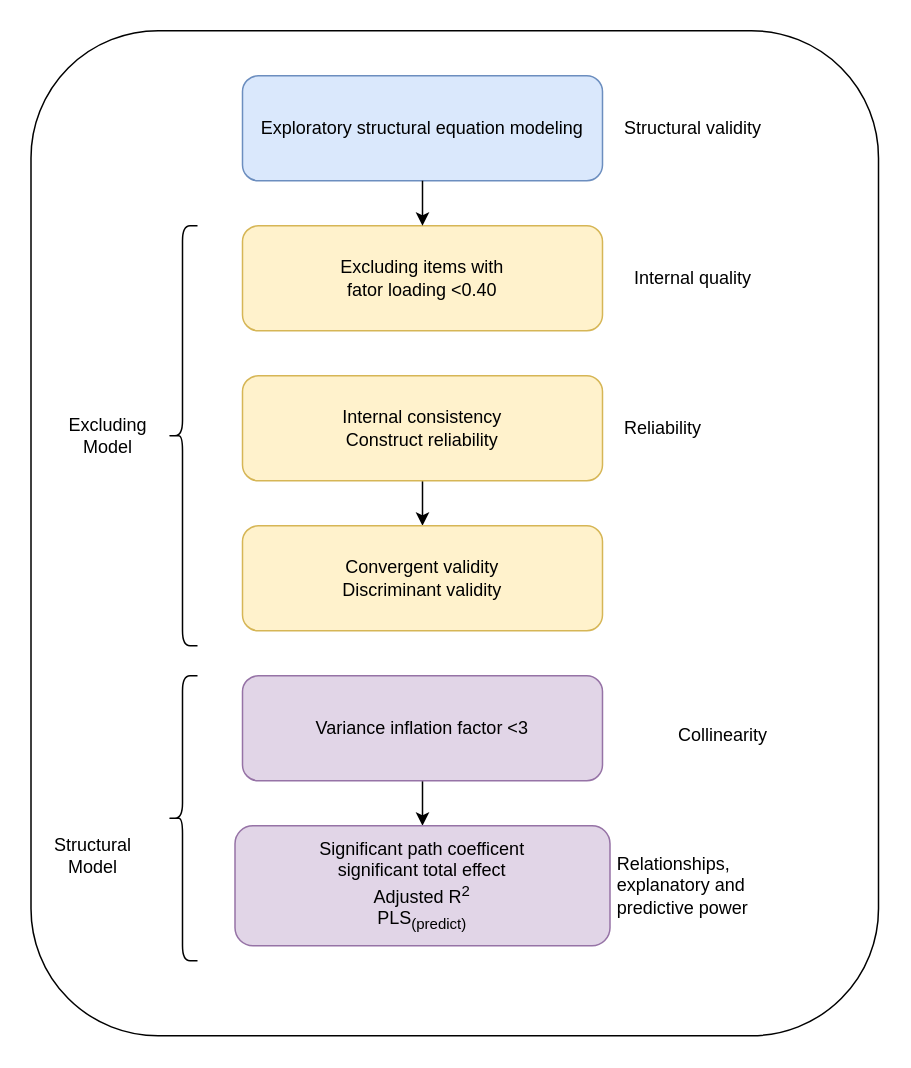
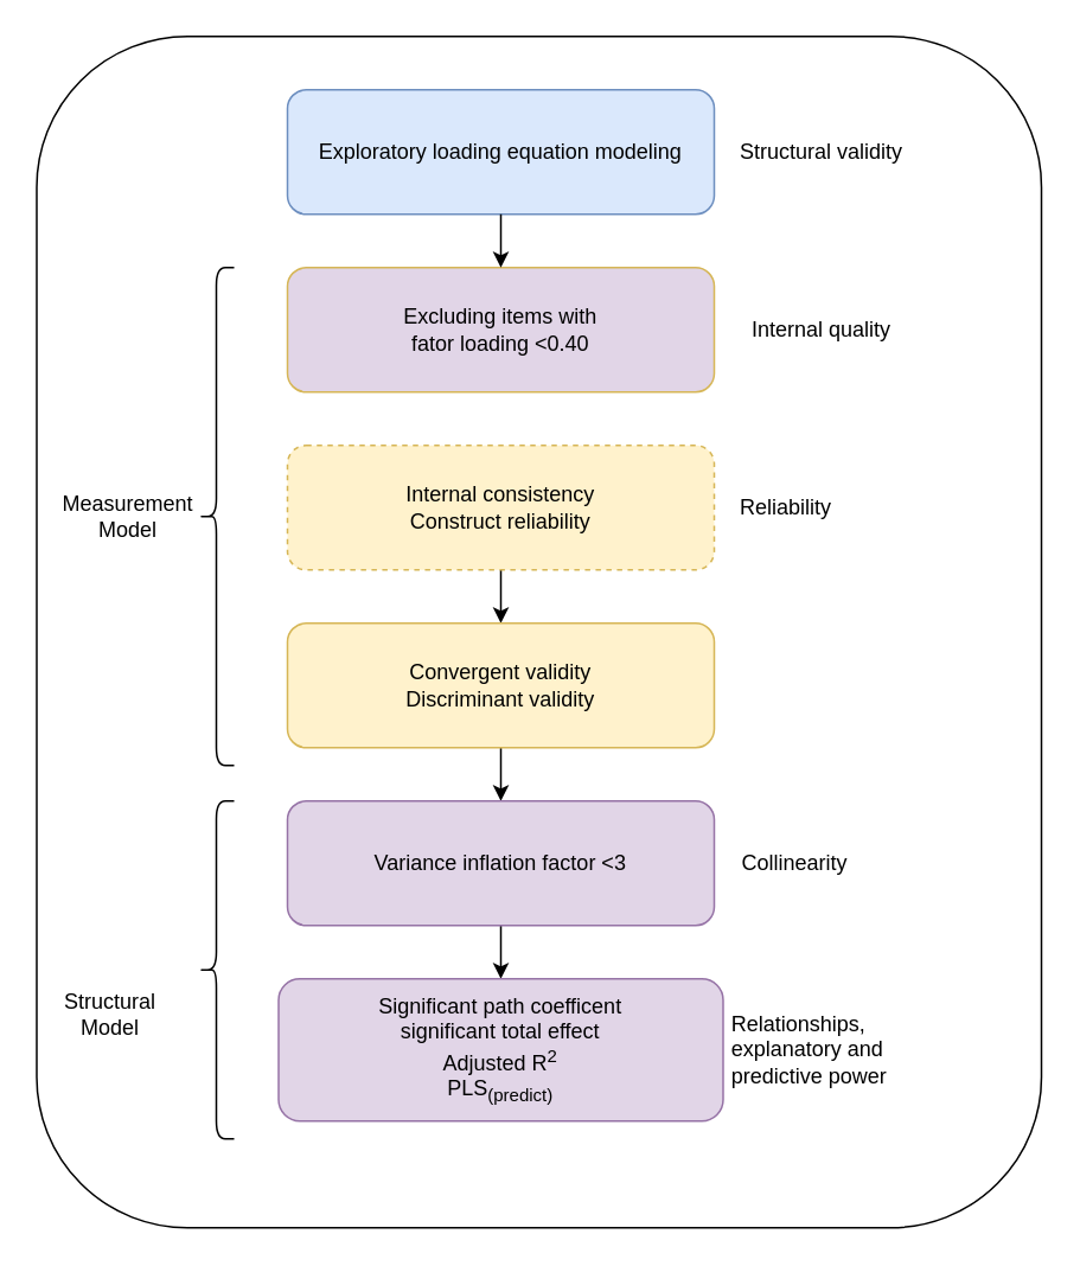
- <mxCell id="3" value="Exploratory structural equation modeling" style="rounded=1;whiteSpace=wrap;html=1;fillColor=#dae8fc;strokeColor=#6c8ebf;" vertex="1" parent="1"><mxGeometry x="161" y="50" width="240" height="70" as="geometry" /></mxCell>
+ <mxCell id="3" value="Exploratory loading equation modeling" style="rounded=1;whiteSpace=wrap;html=1;fillColor=#dae8fc;strokeColor=#6c8ebf;" vertex="1" parent="1"><mxGeometry x="161" y="50" width="240" height="70" as="geometry" /></mxCell>
- <mxCell id="4" value="Excluding items with&lt;br&gt;fator loading &amp;lt;0.40" style="rounded=1;whiteSpace=wrap;html=1;fillColor=#fff2cc;strokeColor=#d6b656;" vertex="1" parent="1"><mxGeometry x="161" y="150" width="240" height="70" as="geometry" /></mxCell>
+ <mxCell id="4" value="Excluding items with&lt;br&gt;fator loading &amp;lt;0.40" style="rounded=1;whiteSpace=wrap;html=1;fillColor=#e1d5e7;strokeColor=#d6b656;" vertex="1" parent="1"><mxGeometry x="161" y="150" width="240" height="70" as="geometry" /></mxCell>
- <mxCell id="6" value="Internal consistency&lt;br&gt;Construct reliability" style="rounded=1;whiteSpace=wrap;html=1;fillColor=#fff2cc;strokeColor=#d6b656;" vertex="1" parent="1"><mxGeometry x="161" y="250" width="240" height="70" as="geometry" /></mxCell>
+ <mxCell id="6" value="Internal consistency&lt;br&gt;Construct reliability" style="rounded=1;whiteSpace=wrap;html=1;fillColor=#fff2cc;strokeColor=#d6b656;dashed=1;" vertex="1" parent="1"><mxGeometry x="161" y="250" width="240" height="70" as="geometry" /></mxCell>
- <mxCell id="20" value="Excluding&lt;br&gt;Model" style="text;html=1;align=center;verticalAlign=middle;resizable=0;points=[];autosize=1;strokeColor=none;fillColor=none;" vertex="1" parent="1"><mxGeometry x="21" y="270" width="100" height="40" as="geometry" /></mxCell>
+ <mxCell id="20" value="Measurement&lt;br&gt;Model" style="text;html=1;align=center;verticalAlign=middle;resizable=0;points=[];autosize=1;strokeColor=none;fillColor=none;" vertex="1" parent="1"><mxGeometry x="21" y="270" width="100" height="40" as="geometry" /></mxCell>
+ <mxCell id="7" value="" style="edgeStyle=orthogonalEdgeStyle;rounded=0;orthogonalLoop=1;jettySize=auto;html=1;" edge="1" parent="1" source="8" target="10"><mxGeometry relative="1" as="geometry" /></mxCell>
- <mxCell id="17" value="Collinearity" style="text;html=1;align=center;verticalAlign=middle;resizable=0;points=[];autosize=1;strokeColor=none;fillColor=none;" vertex="1" parent="1"><mxGeometry x="441" y="475" width="80" height="30" as="geometry" /></mxCell>
+ <mxCell id="17" value="Collinearity" style="text;html=1;align=center;verticalAlign=middle;resizable=0;points=[];autosize=1;strokeColor=none;fillColor=none;" vertex="1" parent="1"><mxGeometry x="406" y="470" width="80" height="30" as="geometry" /></mxCell>
